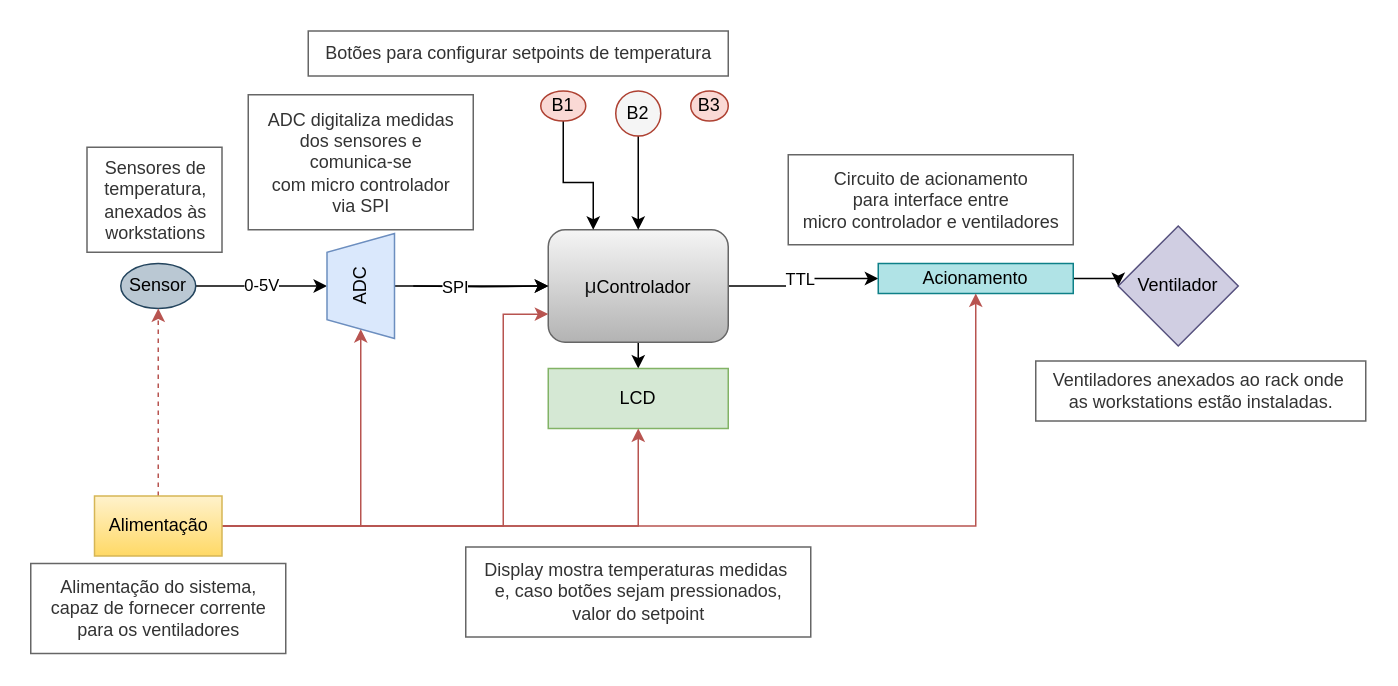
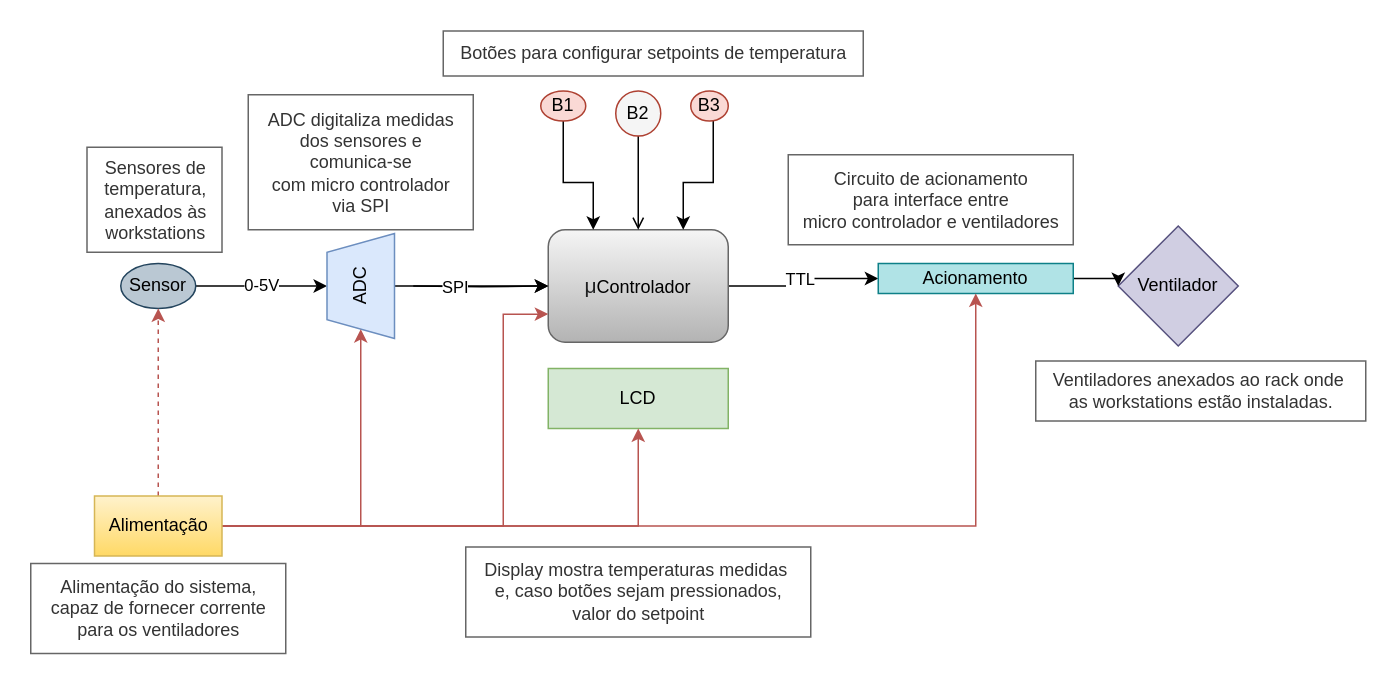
- <mxCell id="30" value="Botões para configurar setpoints de temperatura" style="text;html=1;align=center;verticalAlign=middle;resizable=0;points=[];autosize=1;strokeColor=#666666;fillColor=none;fontColor=#333333;" vertex="1" parent="1"><mxGeometry x="205" y="20" width="280" height="30" as="geometry" /></mxCell>
+ <mxCell id="30" value="Botões para configurar setpoints de temperatura" style="text;html=1;align=center;verticalAlign=middle;resizable=0;points=[];autosize=1;strokeColor=#666666;fillColor=none;fontColor=#333333;" vertex="1" parent="1"><mxGeometry x="295" y="20" width="280" height="30" as="geometry" /></mxCell>
+ <mxCell id="20" value="" style="edgeStyle=orthogonalEdgeStyle;rounded=0;orthogonalLoop=1;jettySize=auto;html=1;" edge="1" parent="1" source="21" target="5"><mxGeometry relative="1" as="geometry"><Array as="points"><mxPoint x="475" y="121" /><mxPoint x="455" y="121" /></Array></mxGeometry></mxCell>
- <mxCell id="18" value="" style="edgeStyle=orthogonalEdgeStyle;rounded=0;orthogonalLoop=1;jettySize=auto;html=1;" edge="1" parent="1" source="19" target="5"><mxGeometry relative="1" as="geometry" /></mxCell>
+ <mxCell id="18" value="" style="edgeStyle=orthogonalEdgeStyle;rounded=0;orthogonalLoop=1;jettySize=auto;html=1;endArrow=open;" edge="1" parent="1" source="19" target="5"><mxGeometry relative="1" as="geometry" /></mxCell>
- <mxCell id="4" style="edgeStyle=orthogonalEdgeStyle;rounded=0;orthogonalLoop=1;jettySize=auto;html=1;exitX=0.5;exitY=1;exitDx=0;exitDy=0;entryX=0.5;entryY=0;entryDx=0;entryDy=0;fontFamily=Helvetica;" parent="1" source="5" target="12" edge="1"><mxGeometry relative="1" as="geometry" /></mxCell>
